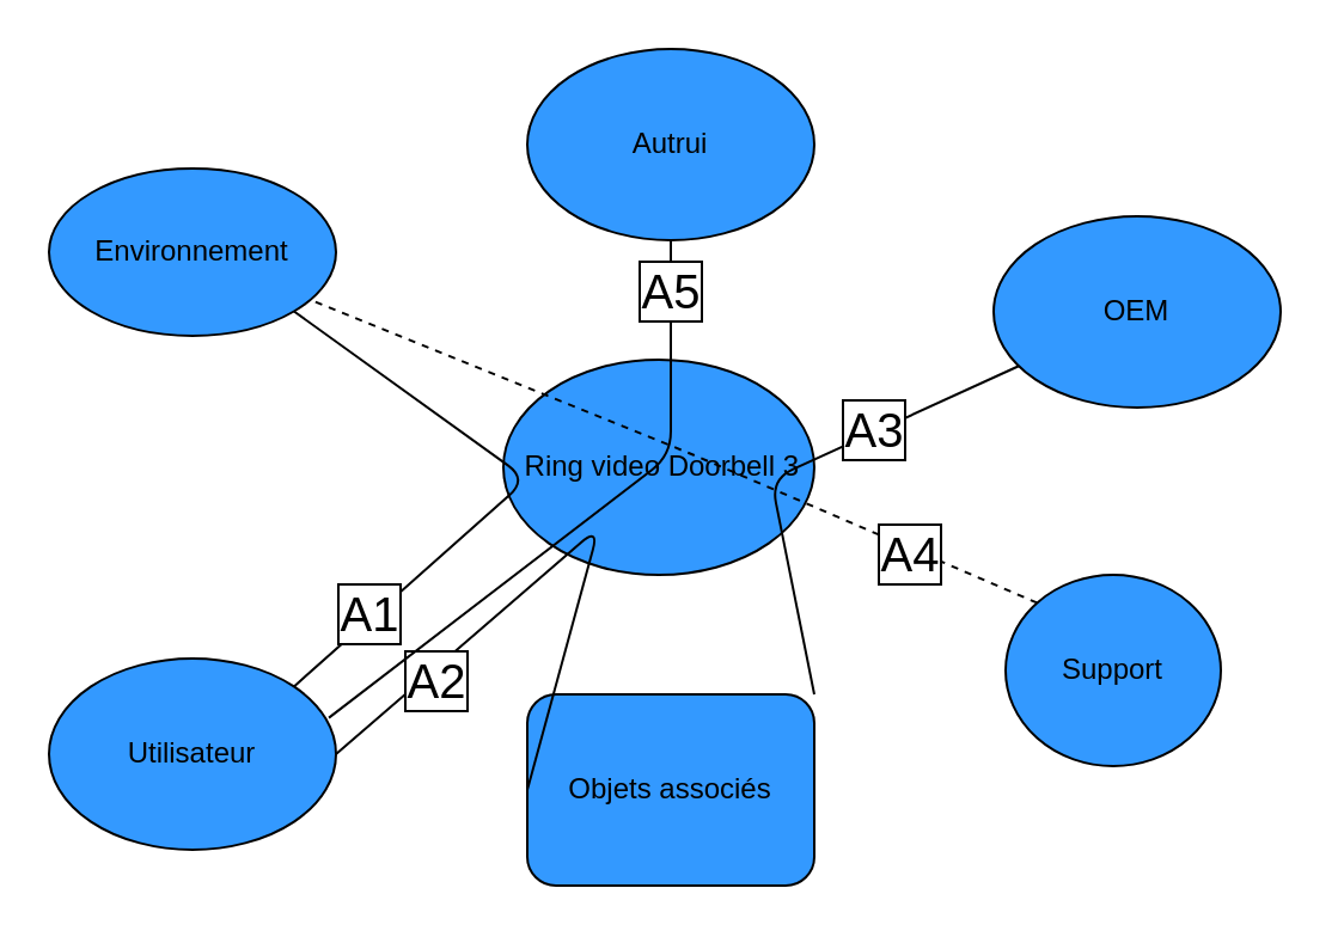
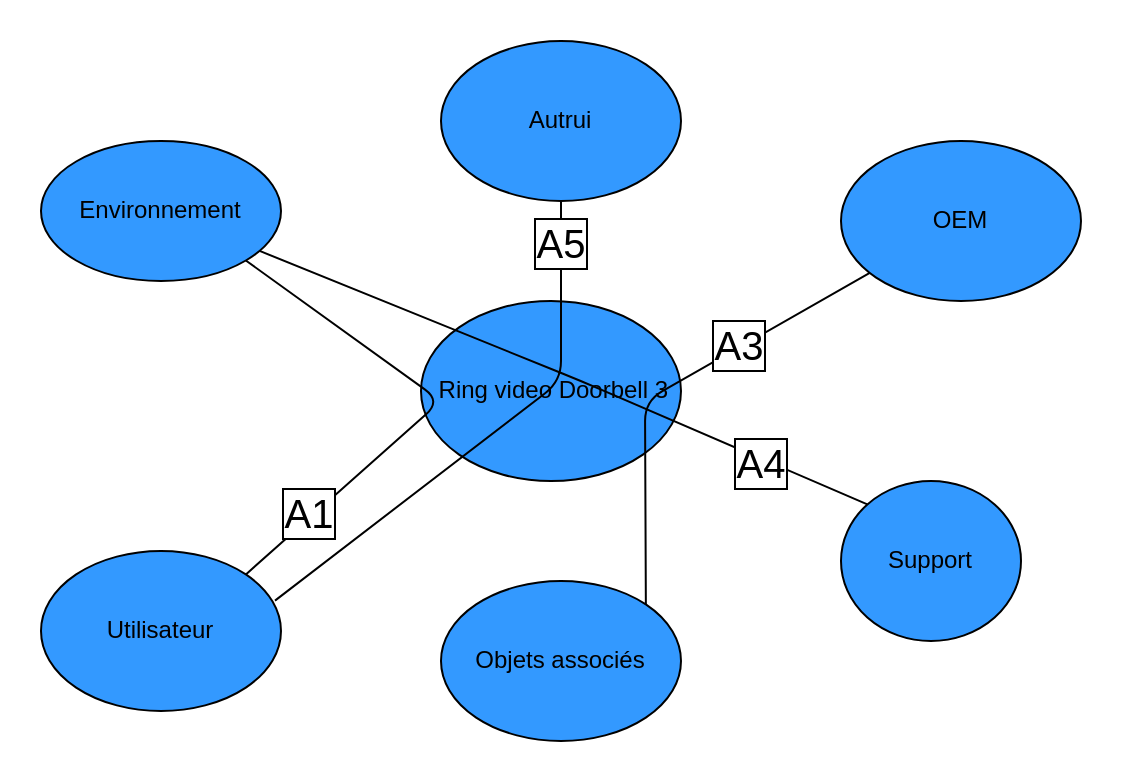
- <mxCell id="5" value="OEM" style="ellipse;whiteSpace=wrap;html=1;fillColor=#3399FF;" vertex="1" parent="1"><mxGeometry x="415" y="90" width="120" height="80" as="geometry" /></mxCell>
+ <mxCell id="5" value="OEM" style="ellipse;whiteSpace=wrap;html=1;fillColor=#3399FF;" vertex="1" parent="1"><mxGeometry x="420" y="70" width="120" height="80" as="geometry" /></mxCell>
- <mxCell id="16" value="" style="endArrow=none;html=1;fontSize=20;exitX=0;exitY=0;exitDx=0;exitDy=0;dashed=1;" edge="1" parent="1" source="6" target="4"><mxGeometry width="50" height="50" relative="1" as="geometry"><mxPoint x="139.996" y="223.436" as="sourcePoint" /><mxPoint x="139.996" y="110.004" as="targetPoint" /><Array as="points"><mxPoint x="290" y="190" /></Array></mxGeometry></mxCell>
+ <mxCell id="16" value="" style="endArrow=none;html=1;fontSize=20;exitX=0;exitY=0;exitDx=0;exitDy=0;" edge="1" parent="1" source="6" target="4"><mxGeometry width="50" height="50" relative="1" as="geometry"><mxPoint x="139.996" y="223.436" as="sourcePoint" /><mxPoint x="139.996" y="110.004" as="targetPoint" /><Array as="points"><mxPoint x="290" y="190" /></Array></mxGeometry></mxCell>
- <mxCell id="12" value="" style="endArrow=none;html=1;fontSize=20;exitX=0;exitY=0.5;exitDx=0;exitDy=0;entryX=1;entryY=0.5;entryDx=0;entryDy=0;" edge="1" parent="1" source="3" target="7"><mxGeometry width="50" height="50" relative="1" as="geometry"><mxPoint x="175.996" y="369.996" as="sourcePoint" /><mxPoint x="175.996" y="256.564" as="targetPoint" /><Array as="points"><mxPoint x="250" y="220" /></Array></mxGeometry></mxCell>
- <mxCell id="13" value="A2" style="edgeLabel;html=1;align=center;verticalAlign=middle;resizable=0;points=[];fontSize=20;labelBorderColor=#000000;" vertex="1" connectable="0" parent="12"><mxGeometry x="0.593" y="3" relative="1" as="geometry"><mxPoint as="offset" /></mxGeometry></mxCell>
- <mxCell id="3" value="Objets associés" style="whiteSpace=wrap;html=1;fillColor=#3399FF;rounded=1;" vertex="1" parent="1"><mxGeometry x="220" y="290" width="120" height="80" as="geometry" /></mxCell>
+ <mxCell id="3" value="Objets associés" style="ellipse;whiteSpace=wrap;html=1;fillColor=#3399FF;" vertex="1" parent="1"><mxGeometry x="220" y="290" width="120" height="80" as="geometry" /></mxCell>
